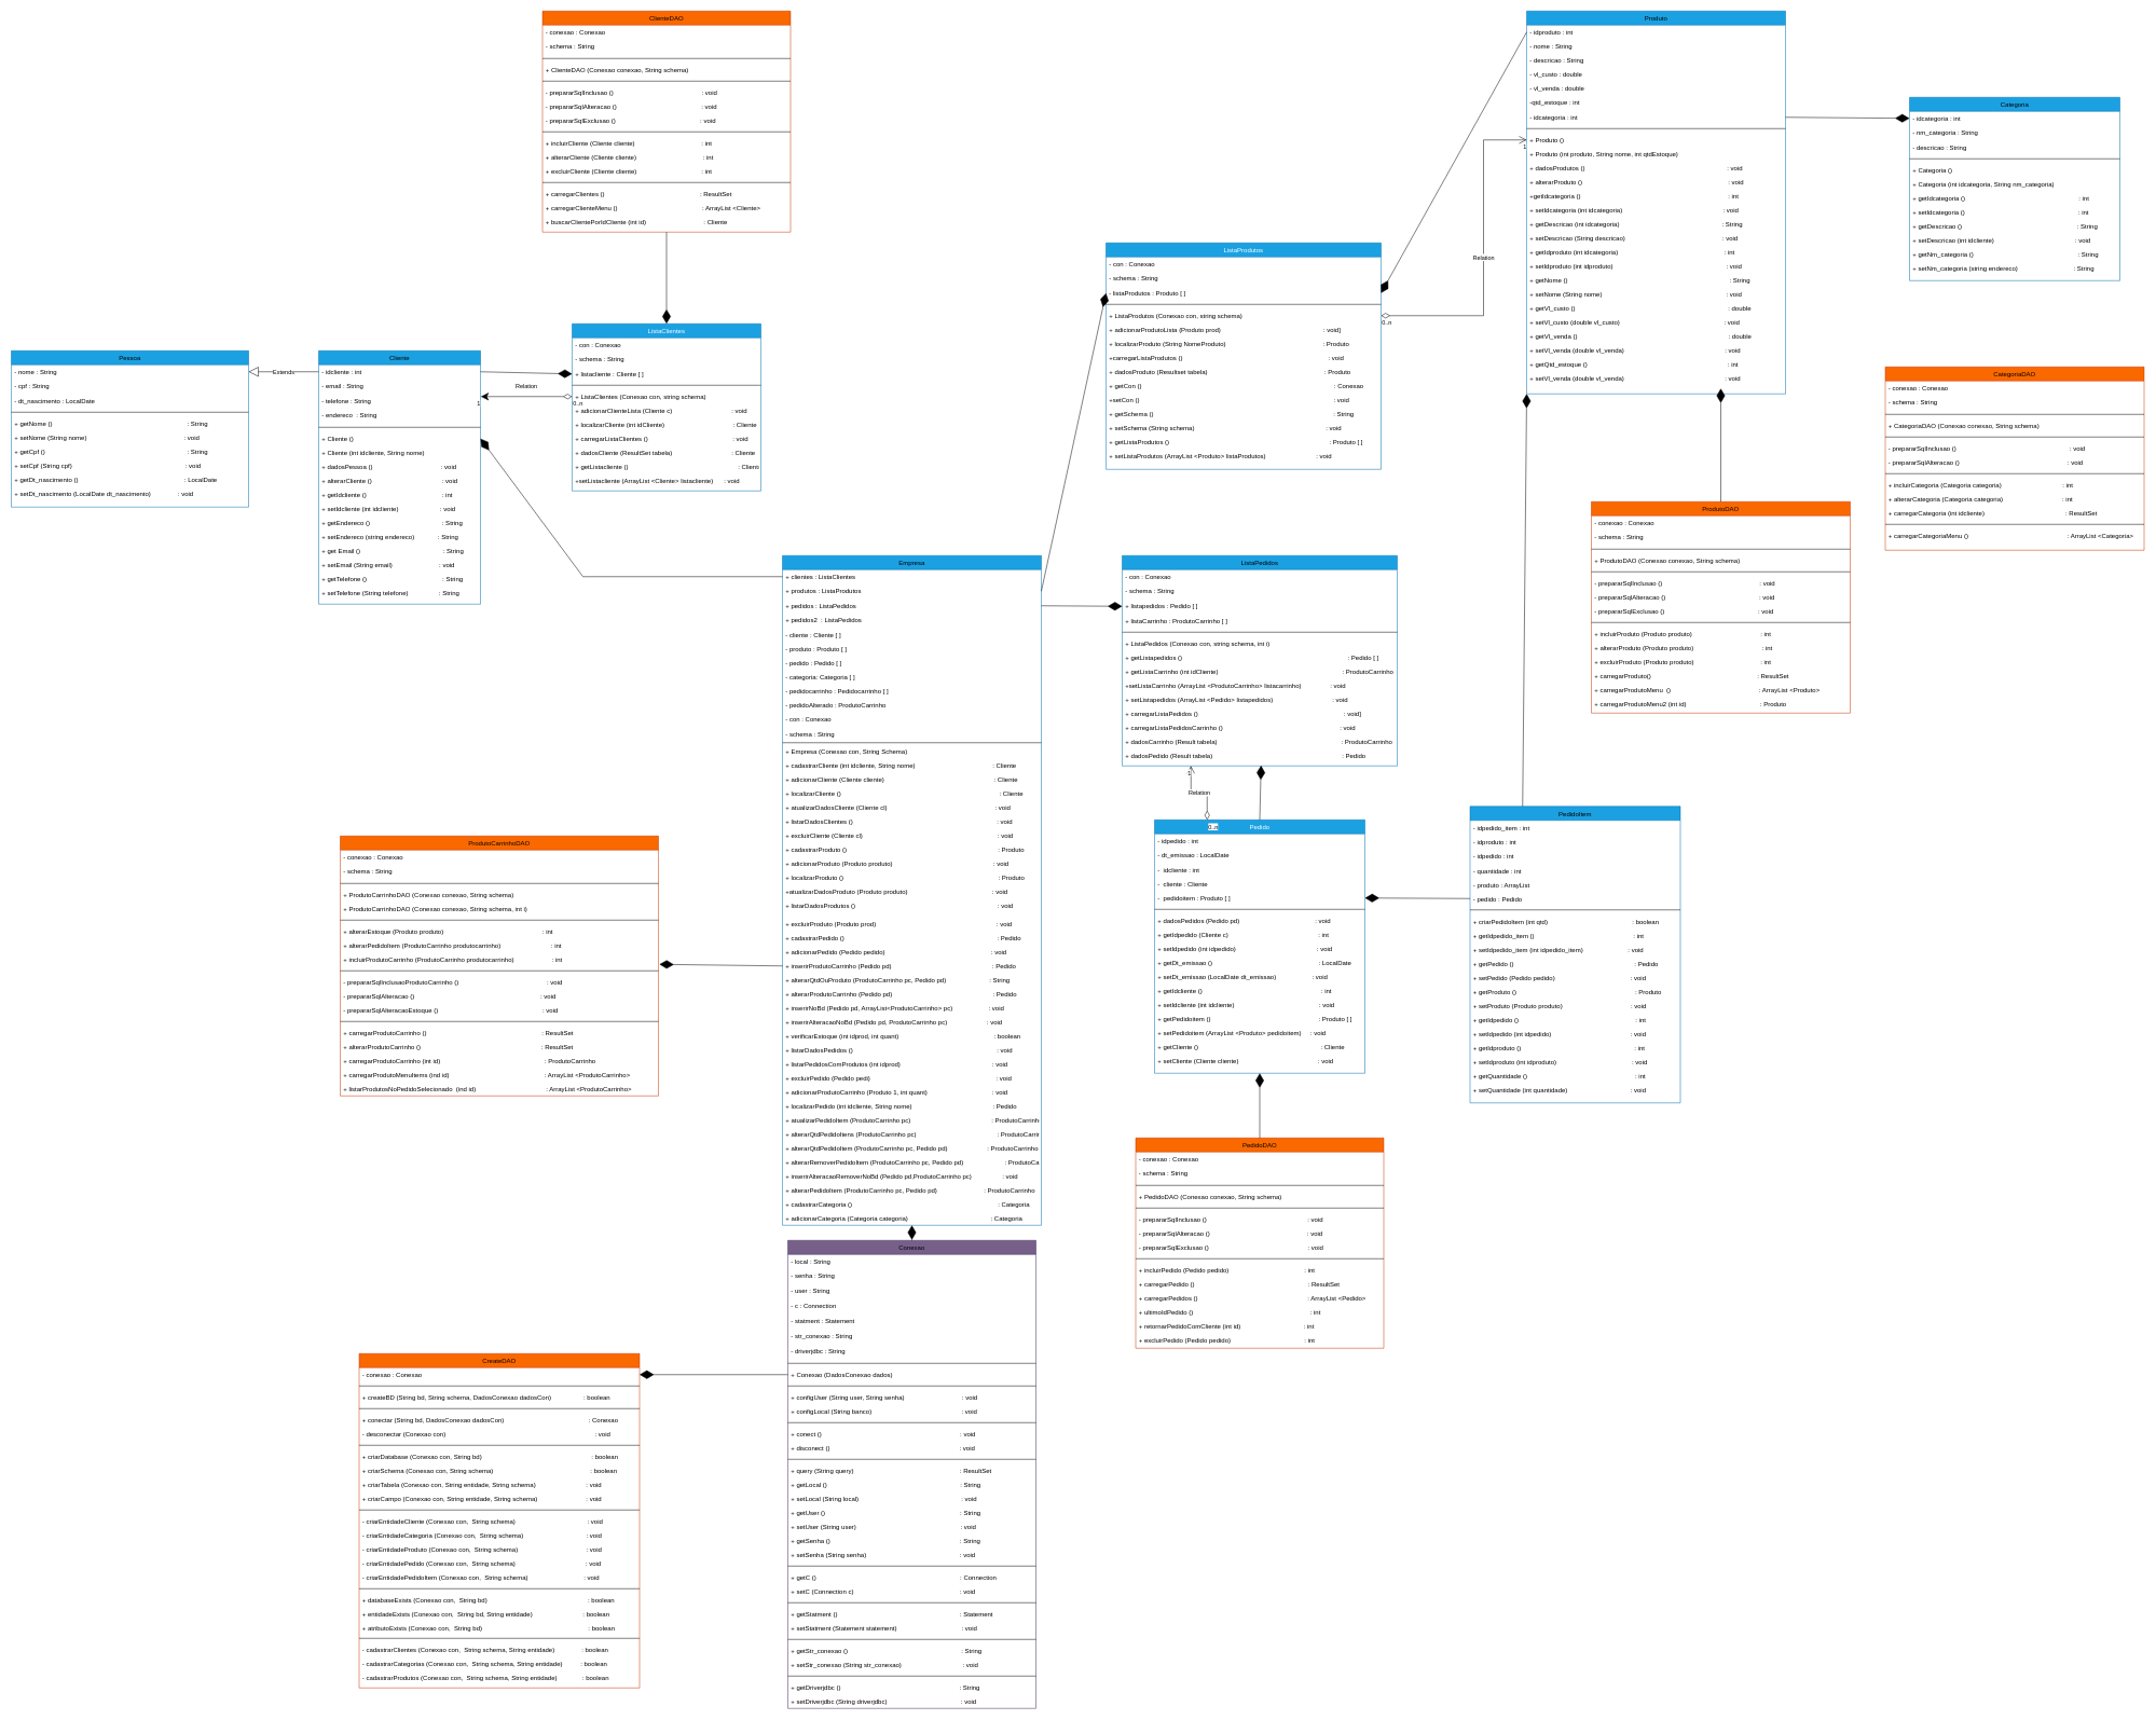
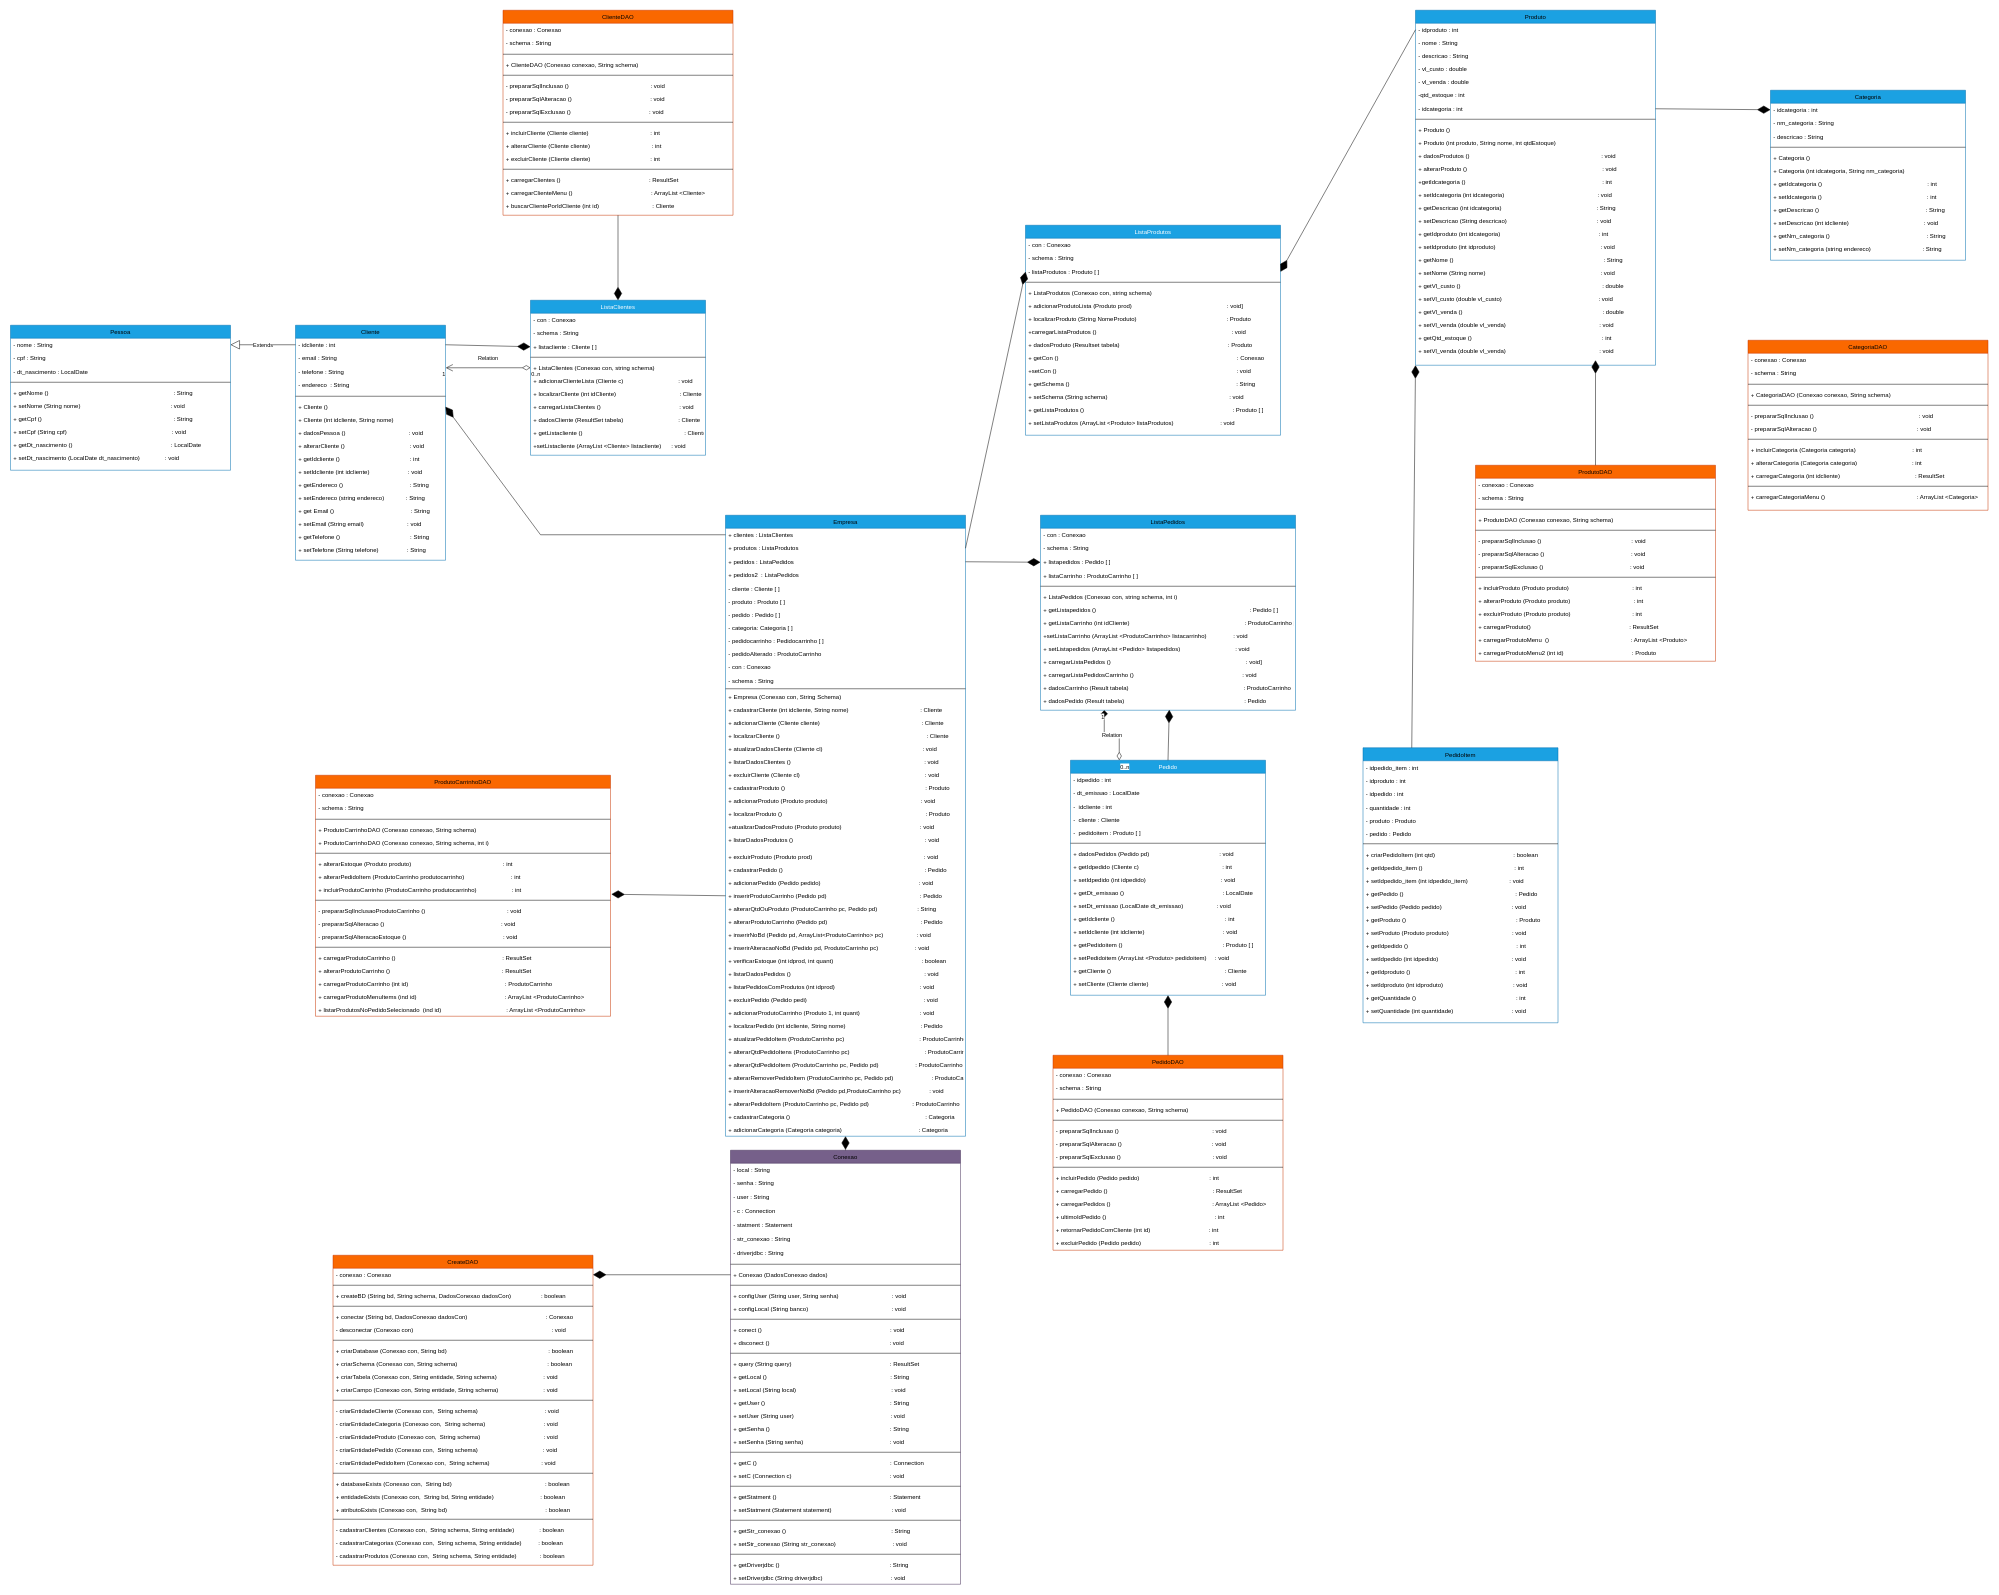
- <mxCell id="360" value="Relation" style="endArrow=open;html=1;endSize=12;startArrow=diamondThin;startSize=14;startFill=0;edgeStyle=orthogonalEdgeStyle;rounded=0;exitX=1;exitY=0.5;exitDx=0;exitDy=0;entryX=0;entryY=0.5;entryDx=0;entryDy=0;" parent="1" source="113" target="183" edge="1"><mxGeometry relative="1" as="geometry"><mxPoint x="2600" y="620" as="sourcePoint" /><mxPoint x="2760" y="620" as="targetPoint" /><Array as="points"><mxPoint x="2750" y="585" /><mxPoint x="2750" y="259" /></Array></mxGeometry></mxCell>
- <mxCell id="361" value="0..n" style="edgeLabel;resizable=0;html=1;align=left;verticalAlign=top;" parent="360" connectable="0" vertex="1"><mxGeometry x="-1" relative="1" as="geometry" /></mxCell>
- <mxCell id="362" value="1" style="edgeLabel;resizable=0;html=1;align=right;verticalAlign=top;" parent="360" connectable="0" vertex="1"><mxGeometry x="1" relative="1" as="geometry" /></mxCell>
- <mxCell id="357" value="Relation" style="endArrow=classic;html=1;endSize=12;startArrow=diamondThin;startSize=14;startFill=0;edgeStyle=orthogonalEdgeStyle;rounded=0;exitX=0;exitY=0.5;exitDx=0;exitDy=0;entryX=1.002;entryY=0.195;entryDx=0;entryDy=0;entryPerimeter=0;" parent="1" source="86" target="5" edge="1"><mxGeometry y="-20" relative="1" as="geometry"><mxPoint x="730" y="794.41" as="sourcePoint" /><mxPoint x="720" y="750" as="targetPoint" /><mxPoint as="offset" /></mxGeometry></mxCell>
+ <mxCell id="357" value="Relation" style="endArrow=open;html=1;endSize=12;startArrow=diamondThin;startSize=14;startFill=0;edgeStyle=orthogonalEdgeStyle;rounded=0;exitX=0;exitY=0.5;exitDx=0;exitDy=0;entryX=1.002;entryY=0.195;entryDx=0;entryDy=0;entryPerimeter=0;" parent="1" source="86" target="5" edge="1"><mxGeometry y="-20" relative="1" as="geometry"><mxPoint x="730" y="794.41" as="sourcePoint" /><mxPoint x="720" y="750" as="targetPoint" /><mxPoint as="offset" /></mxGeometry></mxCell>
- <mxCell id="363" value="Relation" style="endArrow=open;html=1;endSize=12;startArrow=diamondThin;startSize=14;startFill=0;edgeStyle=orthogonalEdgeStyle;rounded=0;exitX=0.25;exitY=0;exitDx=0;exitDy=0;entryX=0.25;entryY=1;entryDx=0;entryDy=0;" parent="1" source="124" target="93" edge="1"><mxGeometry relative="1" as="geometry"><mxPoint x="2800" y="1410" as="sourcePoint" /><mxPoint x="2809" y="1360" as="targetPoint" /></mxGeometry></mxCell>
+ <mxCell id="363" value="Relation" style="endArrow=diamond;html=1;endSize=12;startArrow=diamondThin;startSize=14;startFill=0;edgeStyle=orthogonalEdgeStyle;rounded=0;exitX=0.25;exitY=0;exitDx=0;exitDy=0;entryX=0.25;entryY=1;entryDx=0;entryDy=0;" parent="1" source="124" target="93" edge="1"><mxGeometry relative="1" as="geometry"><mxPoint x="2800" y="1410" as="sourcePoint" /><mxPoint x="2809" y="1360" as="targetPoint" /></mxGeometry></mxCell>
- <mxCell id="147" value="- produto : ArrayList" style="text;align=left;verticalAlign=top;spacingLeft=4;spacingRight=4;overflow=hidden;rotatable=0;points=[[0,0.5],[1,0.5]];portConstraint=eastwest;" parent="142" vertex="1"><mxGeometry y="132" width="390" height="26" as="geometry" /></mxCell>
+ <mxCell id="147" value="- produto : Produto" style="text;align=left;verticalAlign=top;spacingLeft=4;spacingRight=4;overflow=hidden;rotatable=0;points=[[0,0.5],[1,0.5]];portConstraint=eastwest;" parent="142" vertex="1"><mxGeometry y="132" width="390" height="26" as="geometry" /></mxCell>
- <mxCell id="356" value="" style="endArrow=diamondThin;endFill=1;endSize=24;html=1;rounded=0;exitX=0;exitY=0.5;exitDx=0;exitDy=0;entryX=1;entryY=0.5;entryDx=0;entryDy=0;" parent="1" source="148" target="129" edge="1"><mxGeometry width="160" relative="1" as="geometry"><mxPoint x="2530" y="1460" as="sourcePoint" /><mxPoint x="2690" y="1460" as="targetPoint" /></mxGeometry></mxCell>
